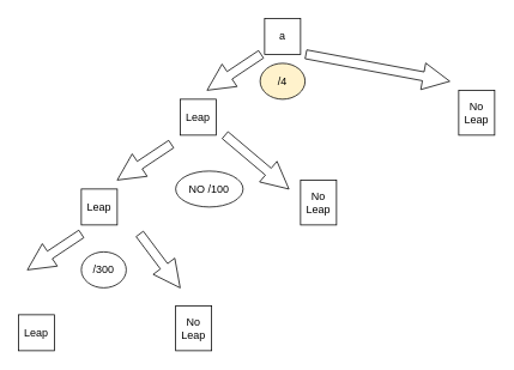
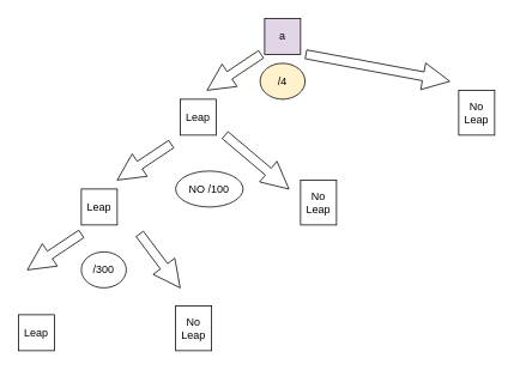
- <mxCell id="2" value="a" style="whiteSpace=wrap;html=1;" vertex="1" parent="1"><mxGeometry x="294" y="20" width="40" height="40" as="geometry" /></mxCell>
+ <mxCell id="2" value="a" style="whiteSpace=wrap;html=1;fillColor=#e1d5e7;" vertex="1" parent="1"><mxGeometry x="294" y="20" width="40" height="40" as="geometry" /></mxCell>
